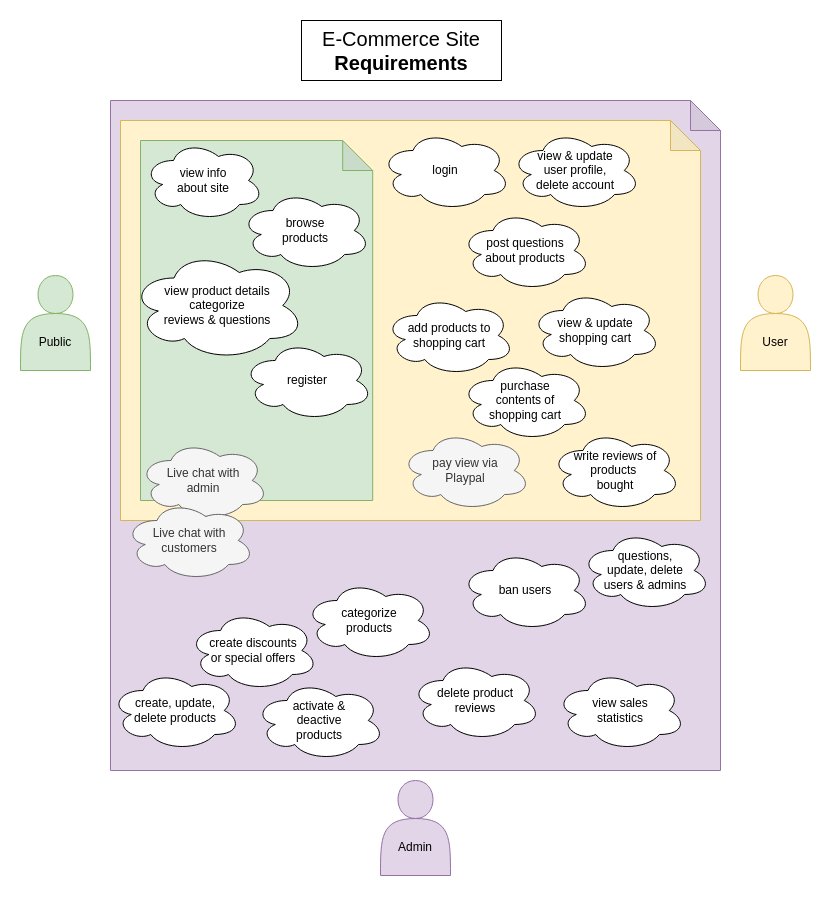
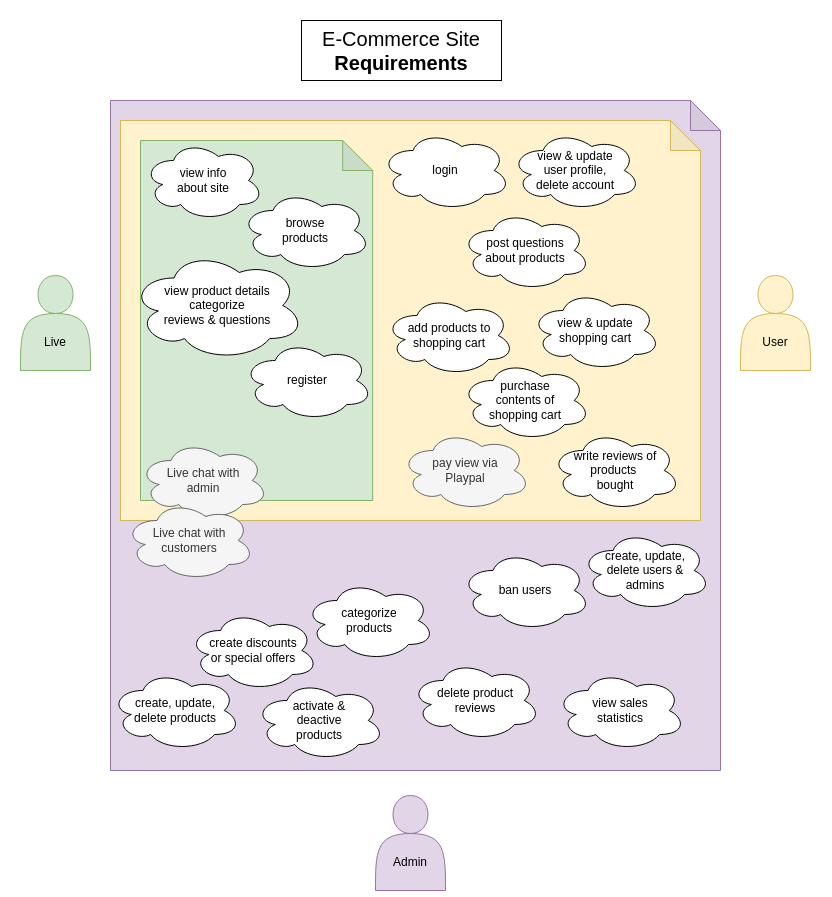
- <mxCell id="8" value="Public" style="shape=actor;whiteSpace=wrap;html=1;spacingTop=38;fillColor=#d5e8d4;strokeColor=#82b366;" parent="1" vertex="1"><mxGeometry x="20" y="275" width="70" height="95" as="geometry" /></mxCell>
+ <mxCell id="8" value="Live" style="shape=actor;whiteSpace=wrap;html=1;spacingTop=38;fillColor=#d5e8d4;strokeColor=#82b366;" parent="1" vertex="1"><mxGeometry x="20" y="275" width="70" height="95" as="geometry" /></mxCell>
- <mxCell id="21" value="questions, update, delete users &amp;amp; admins" style="ellipse;shape=cloud;whiteSpace=wrap;html=1;spacingLeft=16;spacingRight=16;" parent="1" vertex="1"><mxGeometry x="580" y="530" width="130" height="80" as="geometry" /></mxCell>
+ <mxCell id="21" value="create, update, delete users &amp;amp; admins" style="ellipse;shape=cloud;whiteSpace=wrap;html=1;spacingLeft=16;spacingRight=16;" parent="1" vertex="1"><mxGeometry x="580" y="530" width="130" height="80" as="geometry" /></mxCell>
- <mxCell id="5" value="Admin" style="shape=actor;whiteSpace=wrap;html=1;spacingTop=38;fillColor=#e1d5e7;strokeColor=#9673a6;" parent="1" vertex="1"><mxGeometry x="380" y="780" width="70" height="95" as="geometry" /></mxCell>
+ <mxCell id="5" value="Admin" style="shape=actor;whiteSpace=wrap;html=1;spacingTop=38;fillColor=#e1d5e7;strokeColor=#9673a6;" parent="1" vertex="1"><mxGeometry x="375" y="795" width="70" height="95" as="geometry" /></mxCell>
